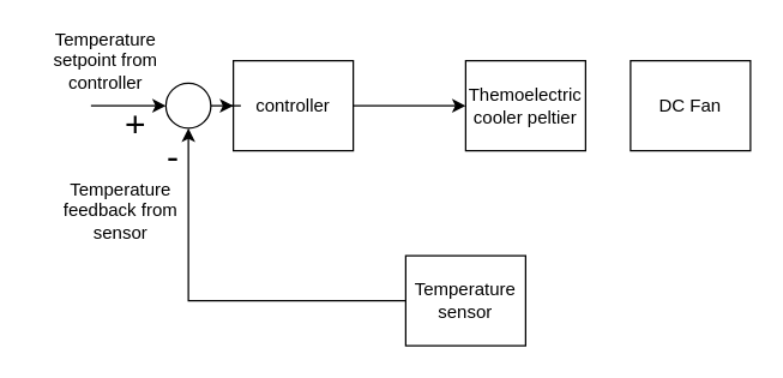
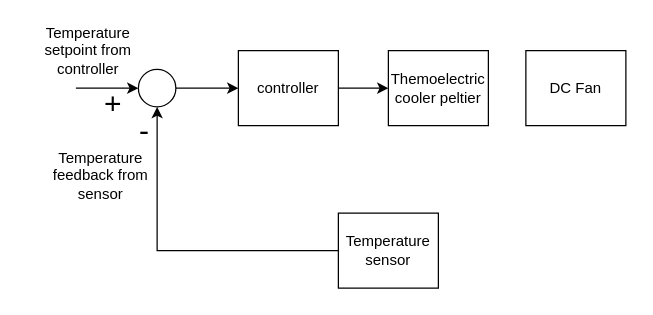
- <mxCell id="3" value="controller" style="rounded=0;whiteSpace=wrap;html=1;" parent="1" vertex="1"><mxGeometry x="155" y="40" width="80" height="60" as="geometry" /></mxCell>
+ <mxCell id="3" value="controller" style="rounded=0;whiteSpace=wrap;html=1;" parent="1" vertex="1"><mxGeometry x="190" y="40" width="80" height="60" as="geometry" /></mxCell>
